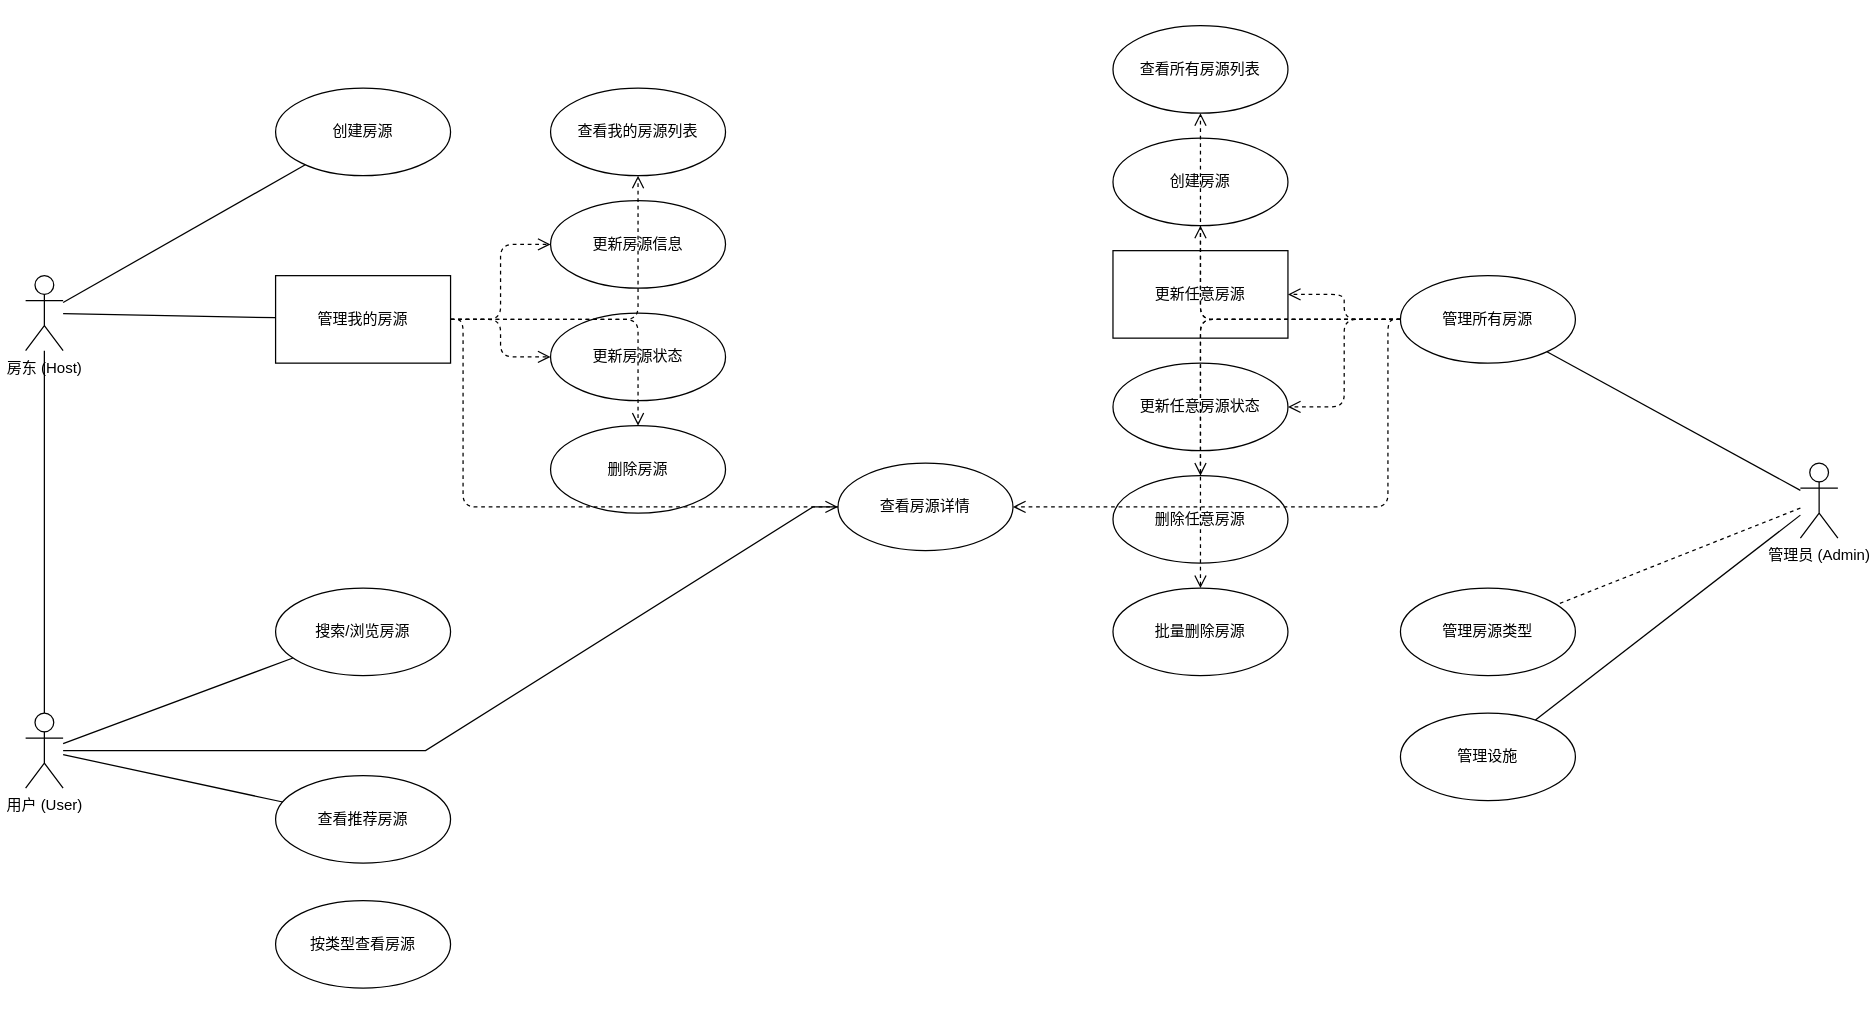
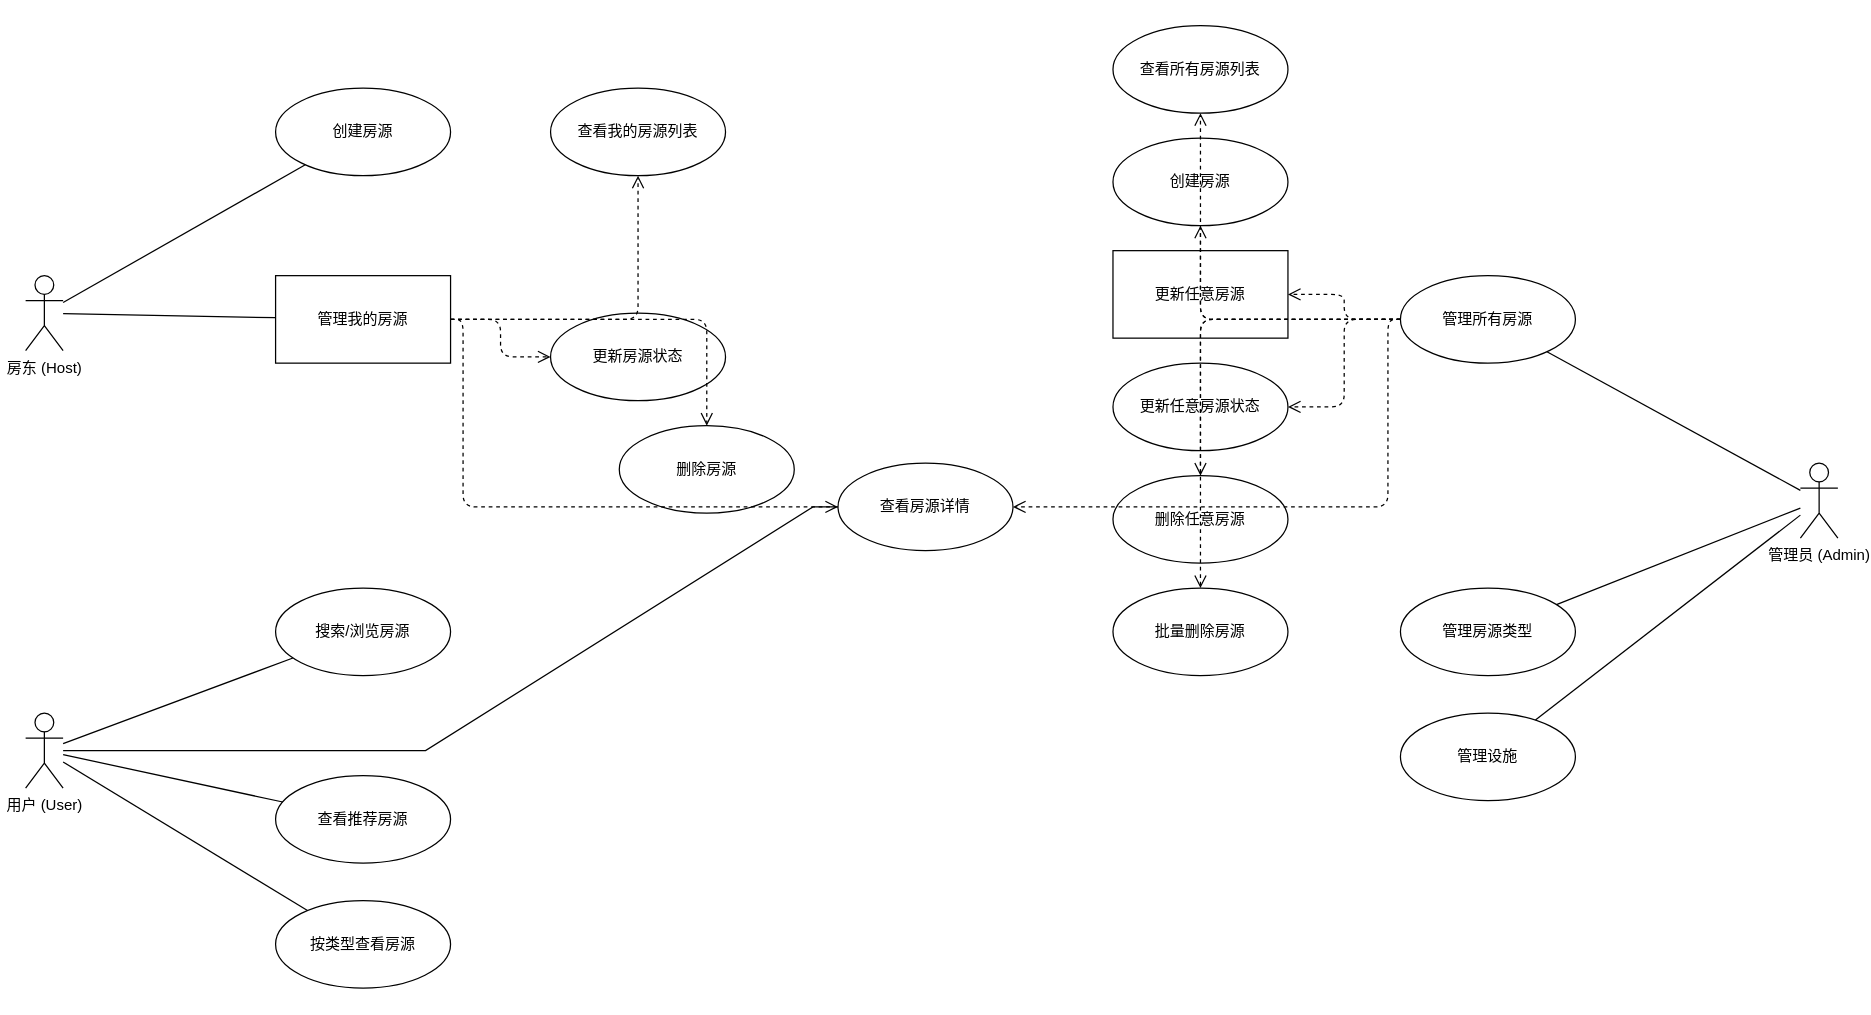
- <mxCell id="9" value="更新房源信息" style="ellipse;whiteSpace=wrap;html=1;labelBackgroundColor=none;" parent="1" vertex="1"><mxGeometry x="440" y="160" width="140" height="70" as="geometry" /></mxCell>
- <mxCell id="35" value="" style="edgeStyle=orthogonalEdgeStyle;html=1;align=left;verticalAlign=bottom;endArrow=open;endSize=8;dashed=1;labelBackgroundColor=none;fontColor=default;" parent="1" source="7" target="9" edge="1"><mxGeometry relative="1" as="geometry" /></mxCell>
- <mxCell id="11" value="删除房源" style="ellipse;whiteSpace=wrap;html=1;labelBackgroundColor=none;" parent="1" vertex="1"><mxGeometry x="440" y="340" width="140" height="70" as="geometry" /></mxCell>
+ <mxCell id="11" value="删除房源" style="ellipse;whiteSpace=wrap;html=1;labelBackgroundColor=none;" parent="1" vertex="1"><mxGeometry x="495" y="340" width="140" height="70" as="geometry" /></mxCell>
- <mxCell id="29" value="" style="endArrow=none;html=1;rounded=0;labelBackgroundColor=none;fontColor=default;" parent="1" source="3" target="2" edge="1"><mxGeometry width="50" height="50" relative="1" as="geometry"><mxPoint x="120" y="600" as="sourcePoint" /><mxPoint x="200" y="755" as="targetPoint" /></mxGeometry></mxCell>
+ <mxCell id="29" value="" style="endArrow=none;html=1;rounded=0;labelBackgroundColor=none;fontColor=default;" parent="1" source="3" target="14" edge="1"><mxGeometry width="50" height="50" relative="1" as="geometry"><mxPoint x="120" y="600" as="sourcePoint" /><mxPoint x="200" y="755" as="targetPoint" /></mxGeometry></mxCell>
- <mxCell id="31" value="" style="endArrow=none;html=1;rounded=0;labelBackgroundColor=none;fontColor=default;dashed=1;" parent="1" source="4" target="16" edge="1"><mxGeometry width="50" height="50" relative="1" as="geometry"><mxPoint x="1340" y="400" as="sourcePoint" /><mxPoint x="1280" y="505" as="targetPoint" /></mxGeometry></mxCell>
+ <mxCell id="31" value="" style="endArrow=none;html=1;rounded=0;labelBackgroundColor=none;fontColor=default;" parent="1" source="4" target="16" edge="1"><mxGeometry width="50" height="50" relative="1" as="geometry"><mxPoint x="1340" y="400" as="sourcePoint" /><mxPoint x="1280" y="505" as="targetPoint" /></mxGeometry></mxCell>
